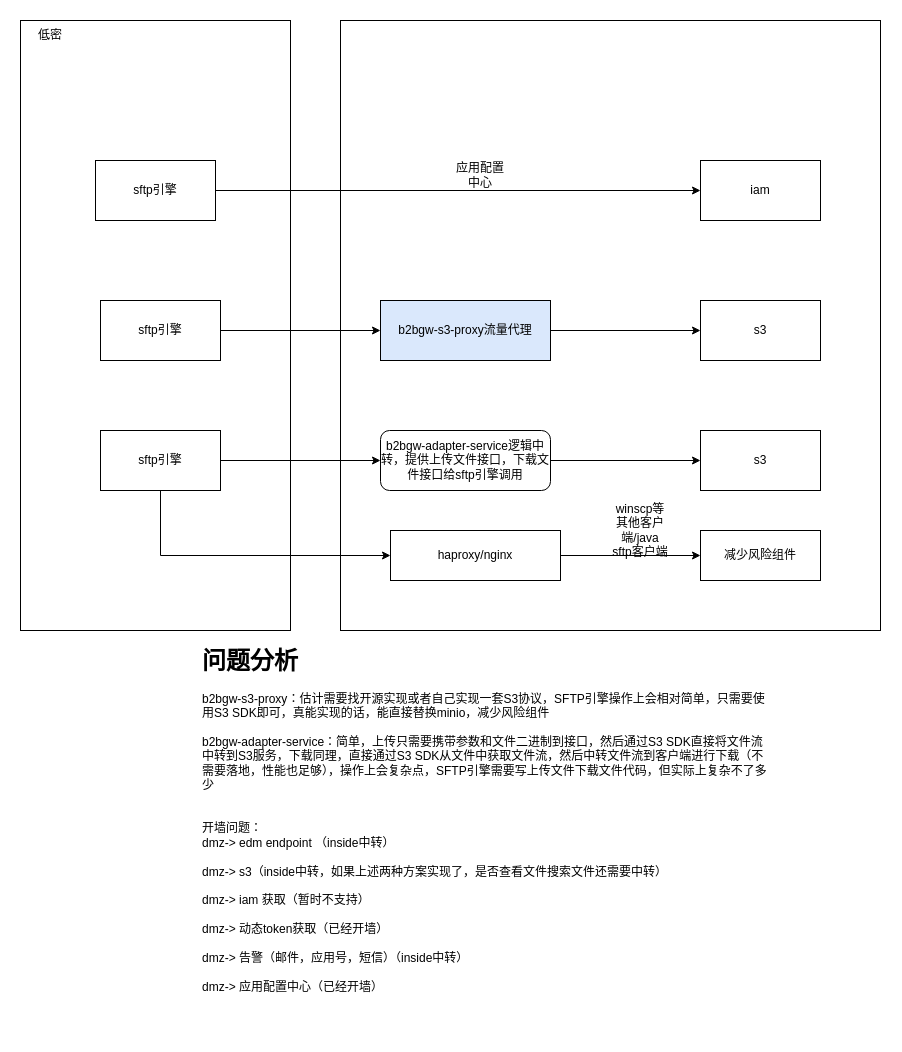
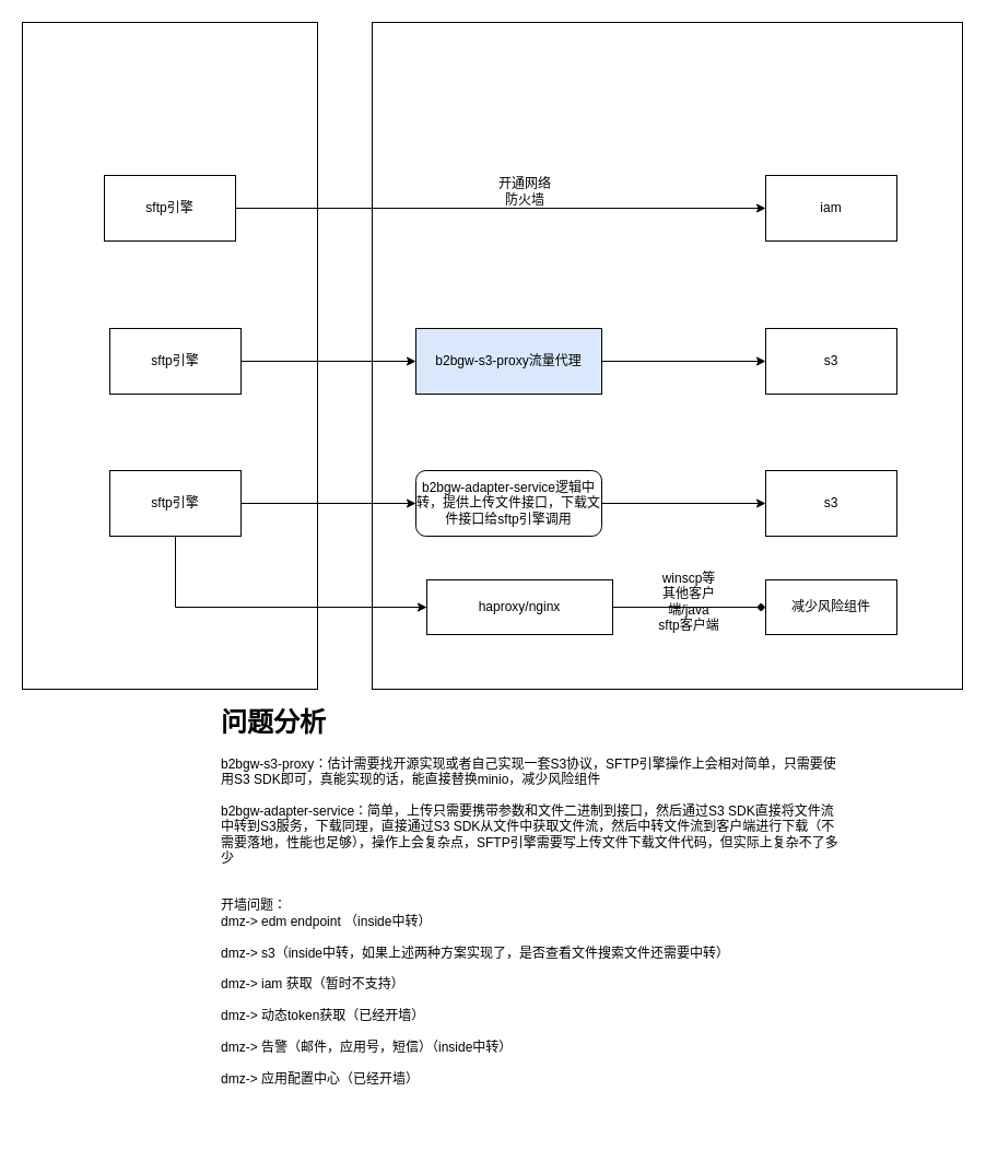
- <mxCell id="15" value="低密" style="text;html=1;align=center;verticalAlign=middle;whiteSpace=wrap;rounded=0;" vertex="1" parent="1"><mxGeometry x="20" y="20" width="60" height="30" as="geometry" /></mxCell>
- <mxCell id="24" value="应用配置中心" style="text;html=1;align=center;verticalAlign=middle;whiteSpace=wrap;rounded=0;" vertex="1" parent="1"><mxGeometry x="450" y="160" width="60" height="30" as="geometry" /></mxCell>
+ <mxCell id="24" value="开通网络防火墙" style="text;html=1;align=center;verticalAlign=middle;whiteSpace=wrap;rounded=0;" vertex="1" parent="1"><mxGeometry x="450" y="160" width="60" height="30" as="geometry" /></mxCell>
- <mxCell id="20" value="winscp等其他客户端/java sftp客户端" style="text;html=1;align=center;verticalAlign=middle;whiteSpace=wrap;rounded=0;" vertex="1" parent="1"><mxGeometry x="610" y="490" width="60" height="80" as="geometry" /></mxCell>
+ <mxCell id="20" value="winscp等其他客户端/java sftp客户端" style="text;html=1;align=center;verticalAlign=middle;whiteSpace=wrap;rounded=0;" vertex="1" parent="1"><mxGeometry x="600" y="510" width="60" height="80" as="geometry" /></mxCell>
- <mxCell id="16" style="edgeStyle=orthogonalEdgeStyle;rounded=0;orthogonalLoop=1;jettySize=auto;html=1;entryX=0;entryY=0.5;entryDx=0;entryDy=0;" edge="1" parent="1" source="17" target="19"><mxGeometry relative="1" as="geometry" /></mxCell>
+ <mxCell id="16" style="edgeStyle=orthogonalEdgeStyle;rounded=0;orthogonalLoop=1;jettySize=auto;html=1;entryX=0;entryY=0.5;entryDx=0;entryDy=0;endArrow=diamond;" edge="1" parent="1" source="17" target="19"><mxGeometry relative="1" as="geometry" /></mxCell>
